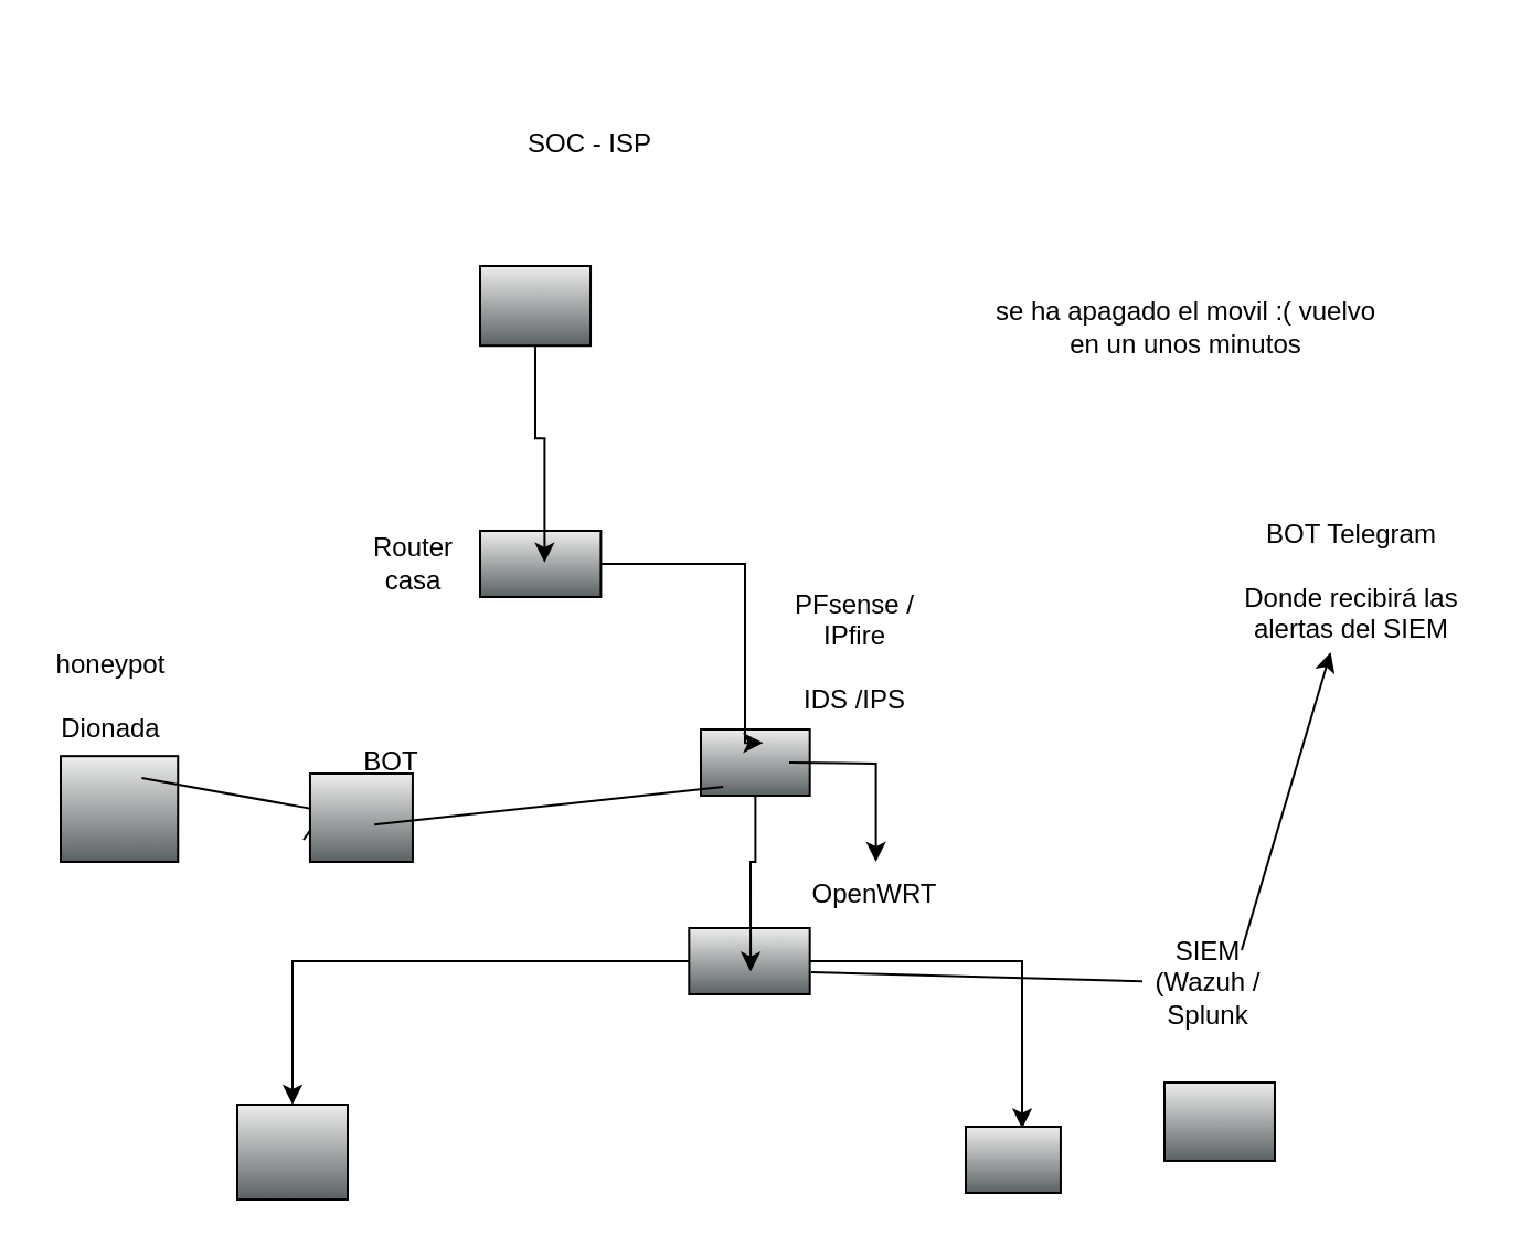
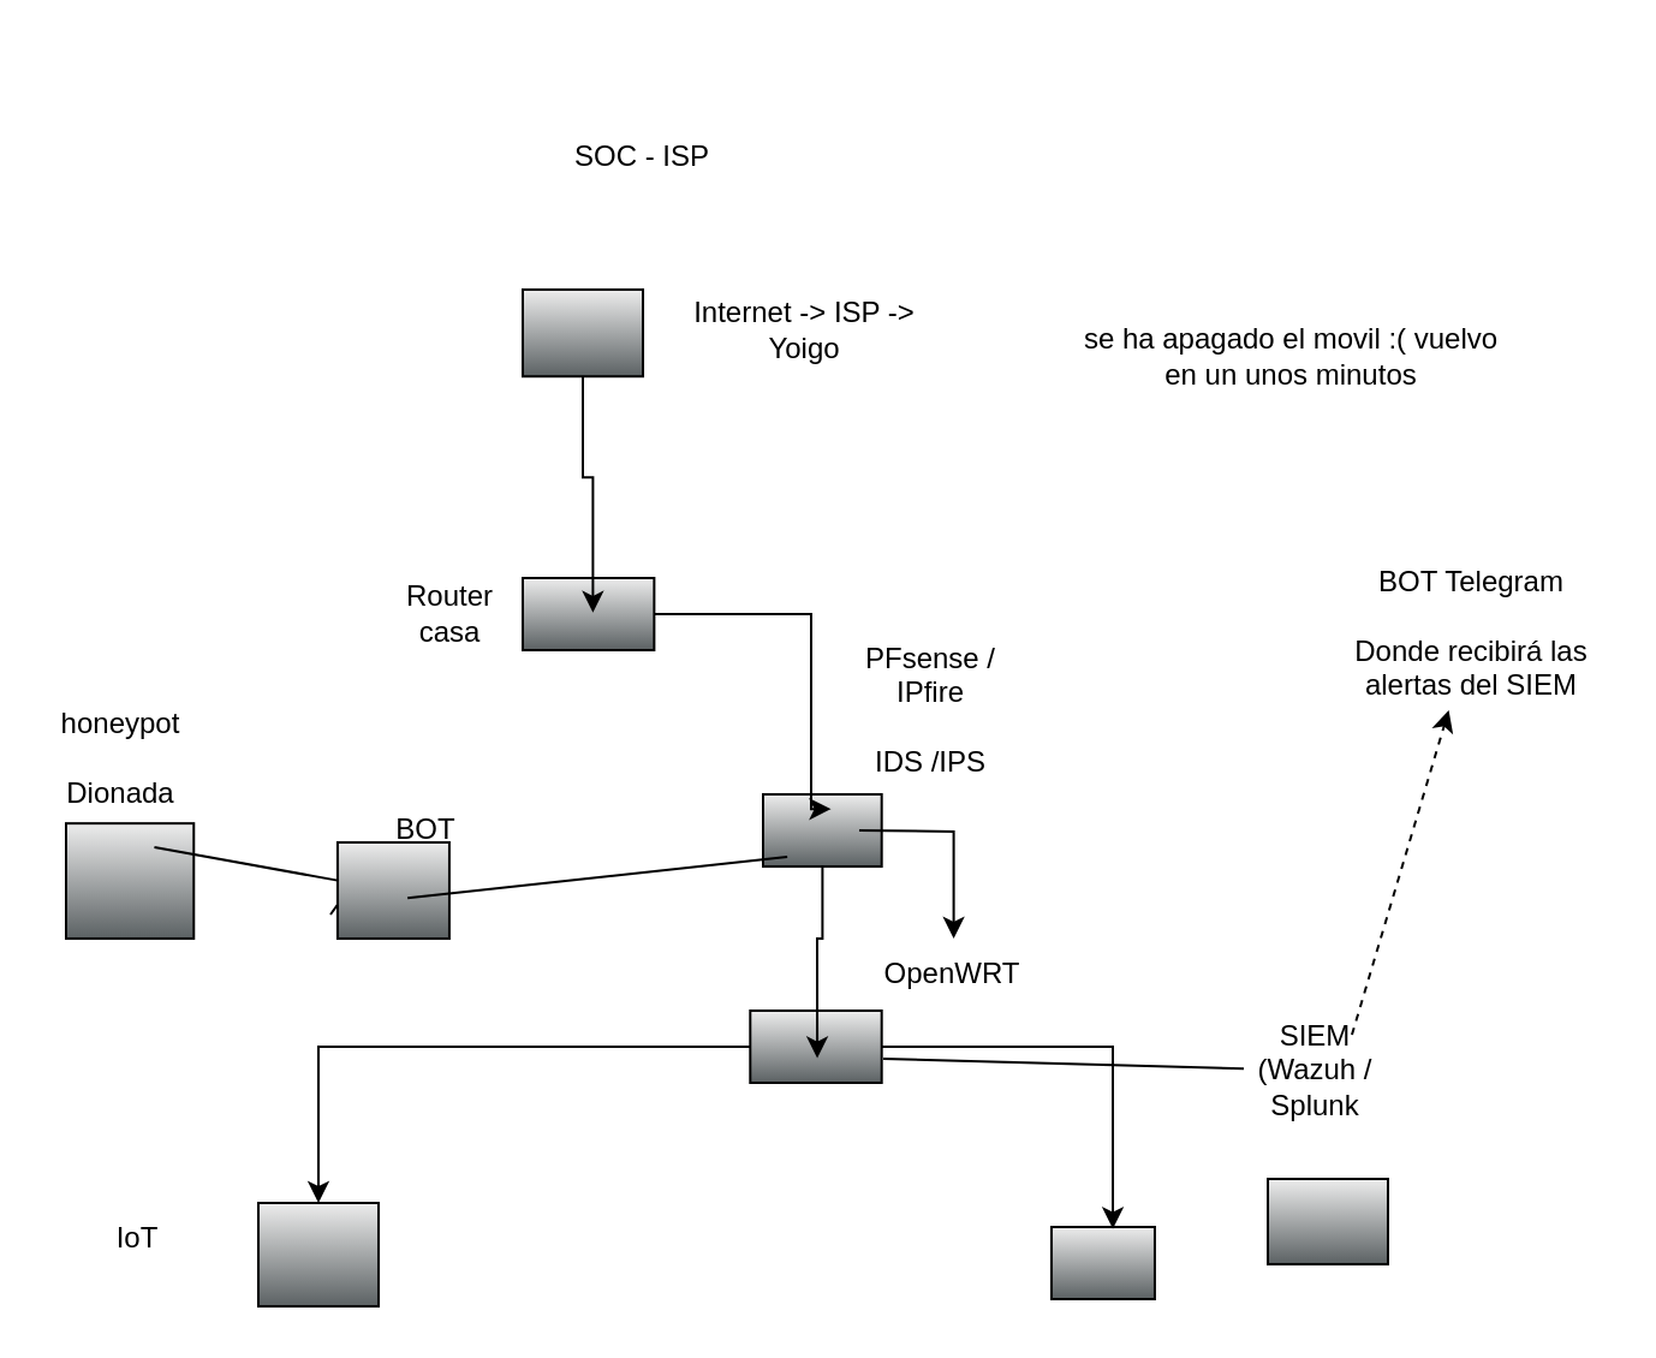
+ <mxCell id="20" value="Internet -&amp;gt; ISP -&amp;gt; Yoigo" style="text;html=1;align=center;verticalAlign=middle;whiteSpace=wrap;rounded=0;" parent="1" vertex="1"><mxGeometry x="272" y="123.06" width="125" height="26.94" as="geometry" /></mxCell>
- <mxCell id="18" value="" style="endArrow=classic;html=1;rounded=0;exitX=0.75;exitY=0;exitDx=0;exitDy=0;" parent="1" source="17" target="19" edge="1"><mxGeometry width="50" height="50" relative="1" as="geometry"><mxPoint x="597" y="470" as="sourcePoint" /><mxPoint x="637" y="280" as="targetPoint" /></mxGeometry></mxCell>
+ <mxCell id="18" value="" style="endArrow=classic;html=1;rounded=0;exitX=0.75;exitY=0;exitDx=0;exitDy=0;dashed=1;" parent="1" source="17" target="19" edge="1"><mxGeometry width="50" height="50" relative="1" as="geometry"><mxPoint x="597" y="470" as="sourcePoint" /><mxPoint x="637" y="280" as="targetPoint" /></mxGeometry></mxCell>
+ <mxCell id="21" value="IoT" style="text;html=1;align=center;verticalAlign=middle;whiteSpace=wrap;rounded=0;" parent="1" vertex="1"><mxGeometry x="27" y="500" width="60" height="30" as="geometry" /></mxCell>
